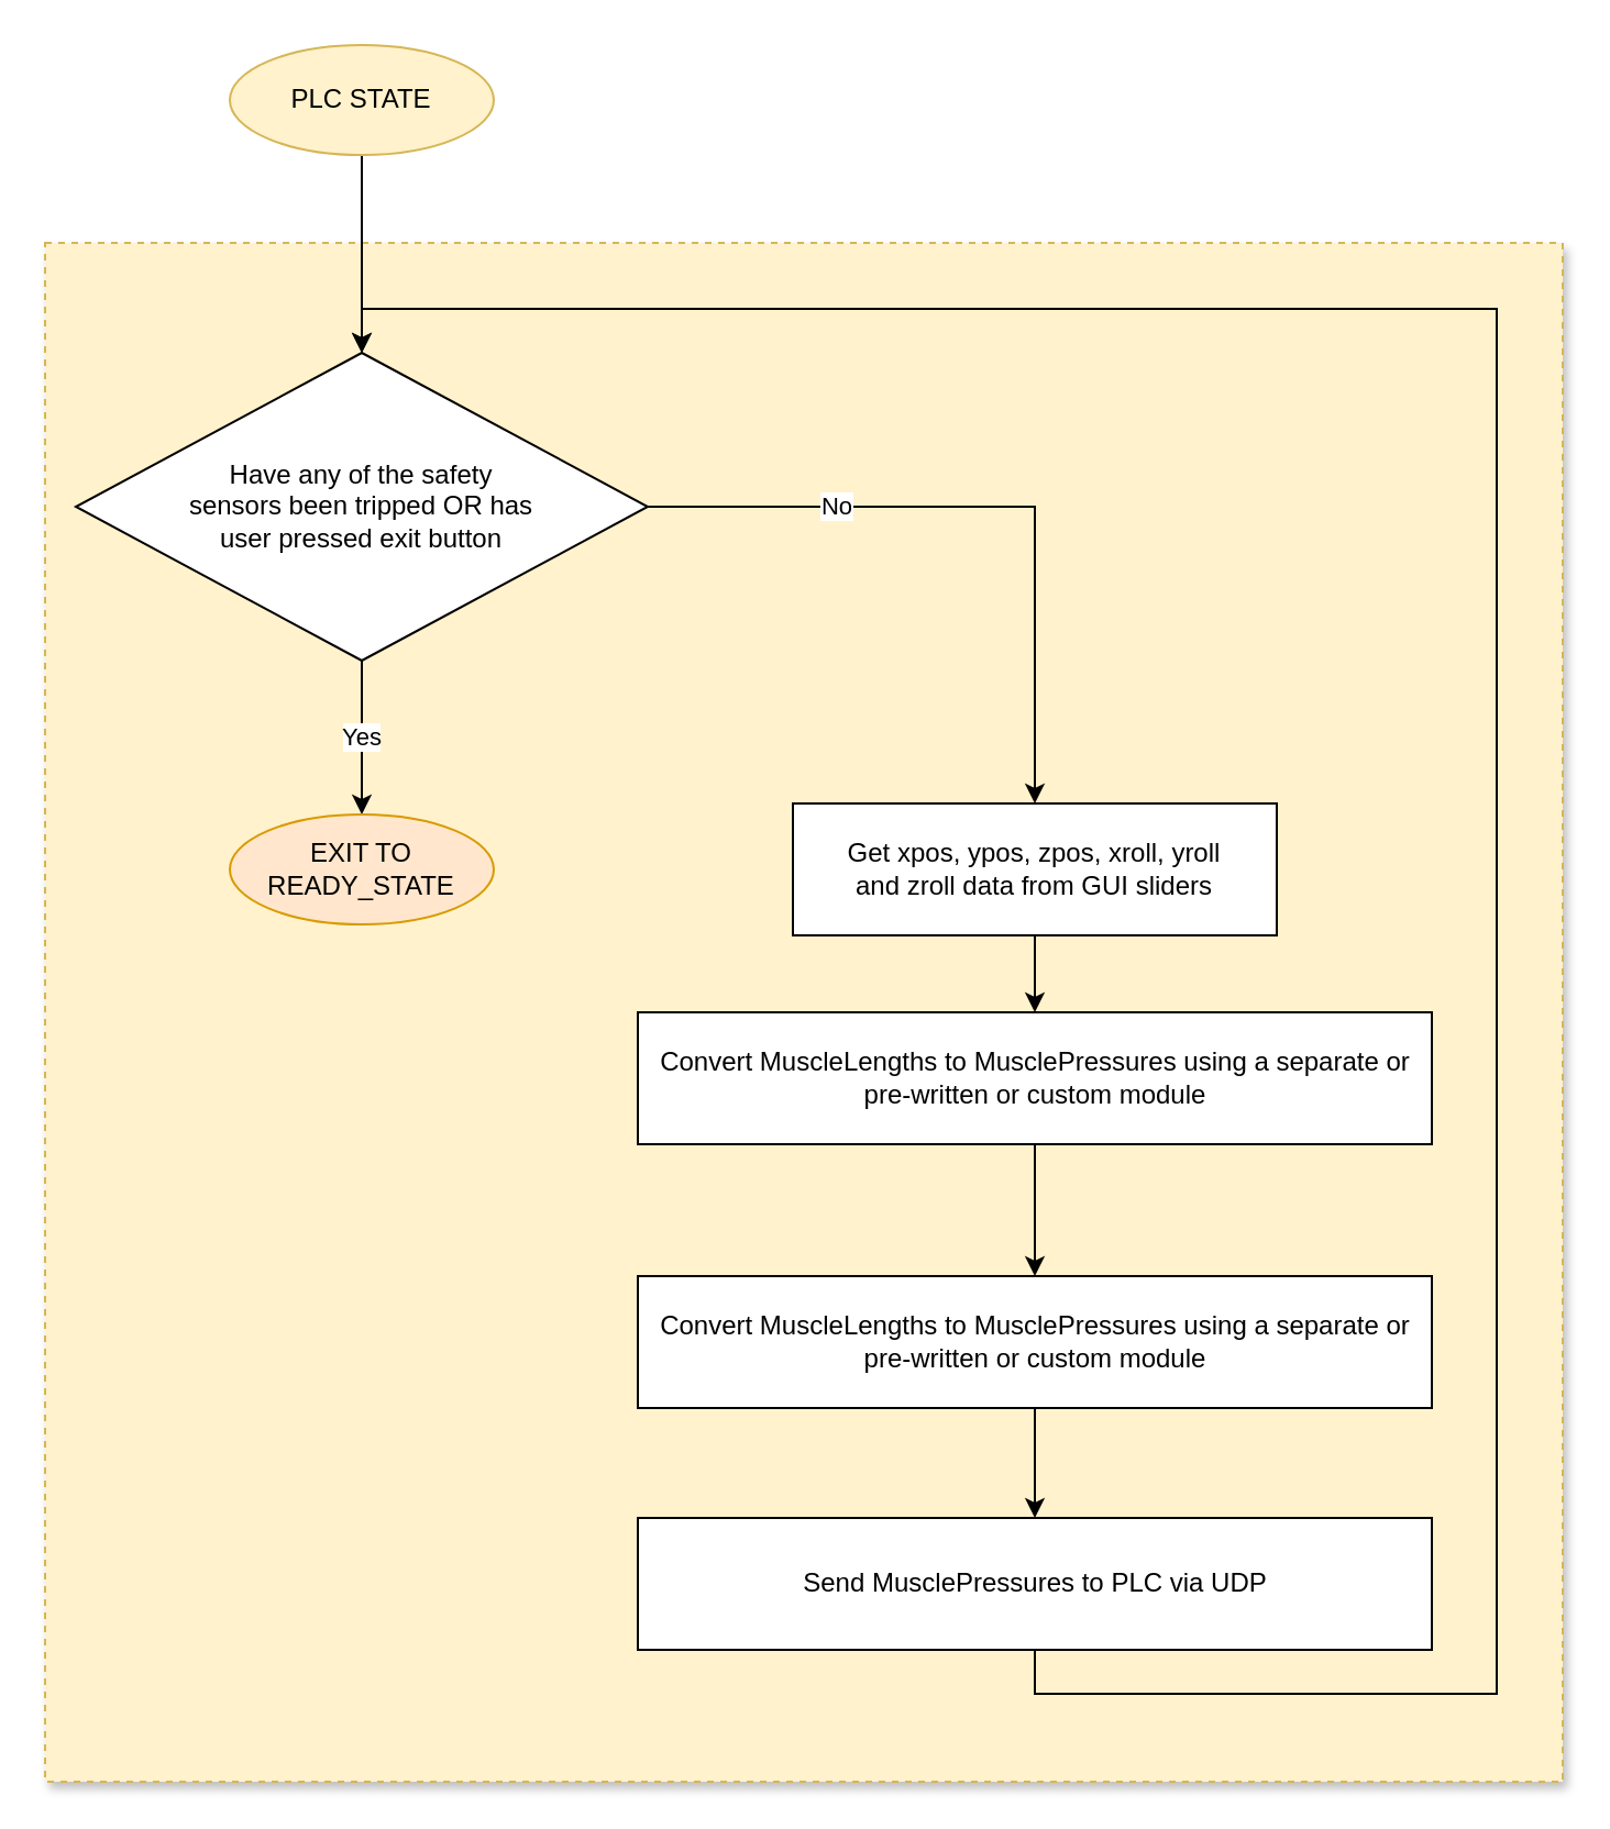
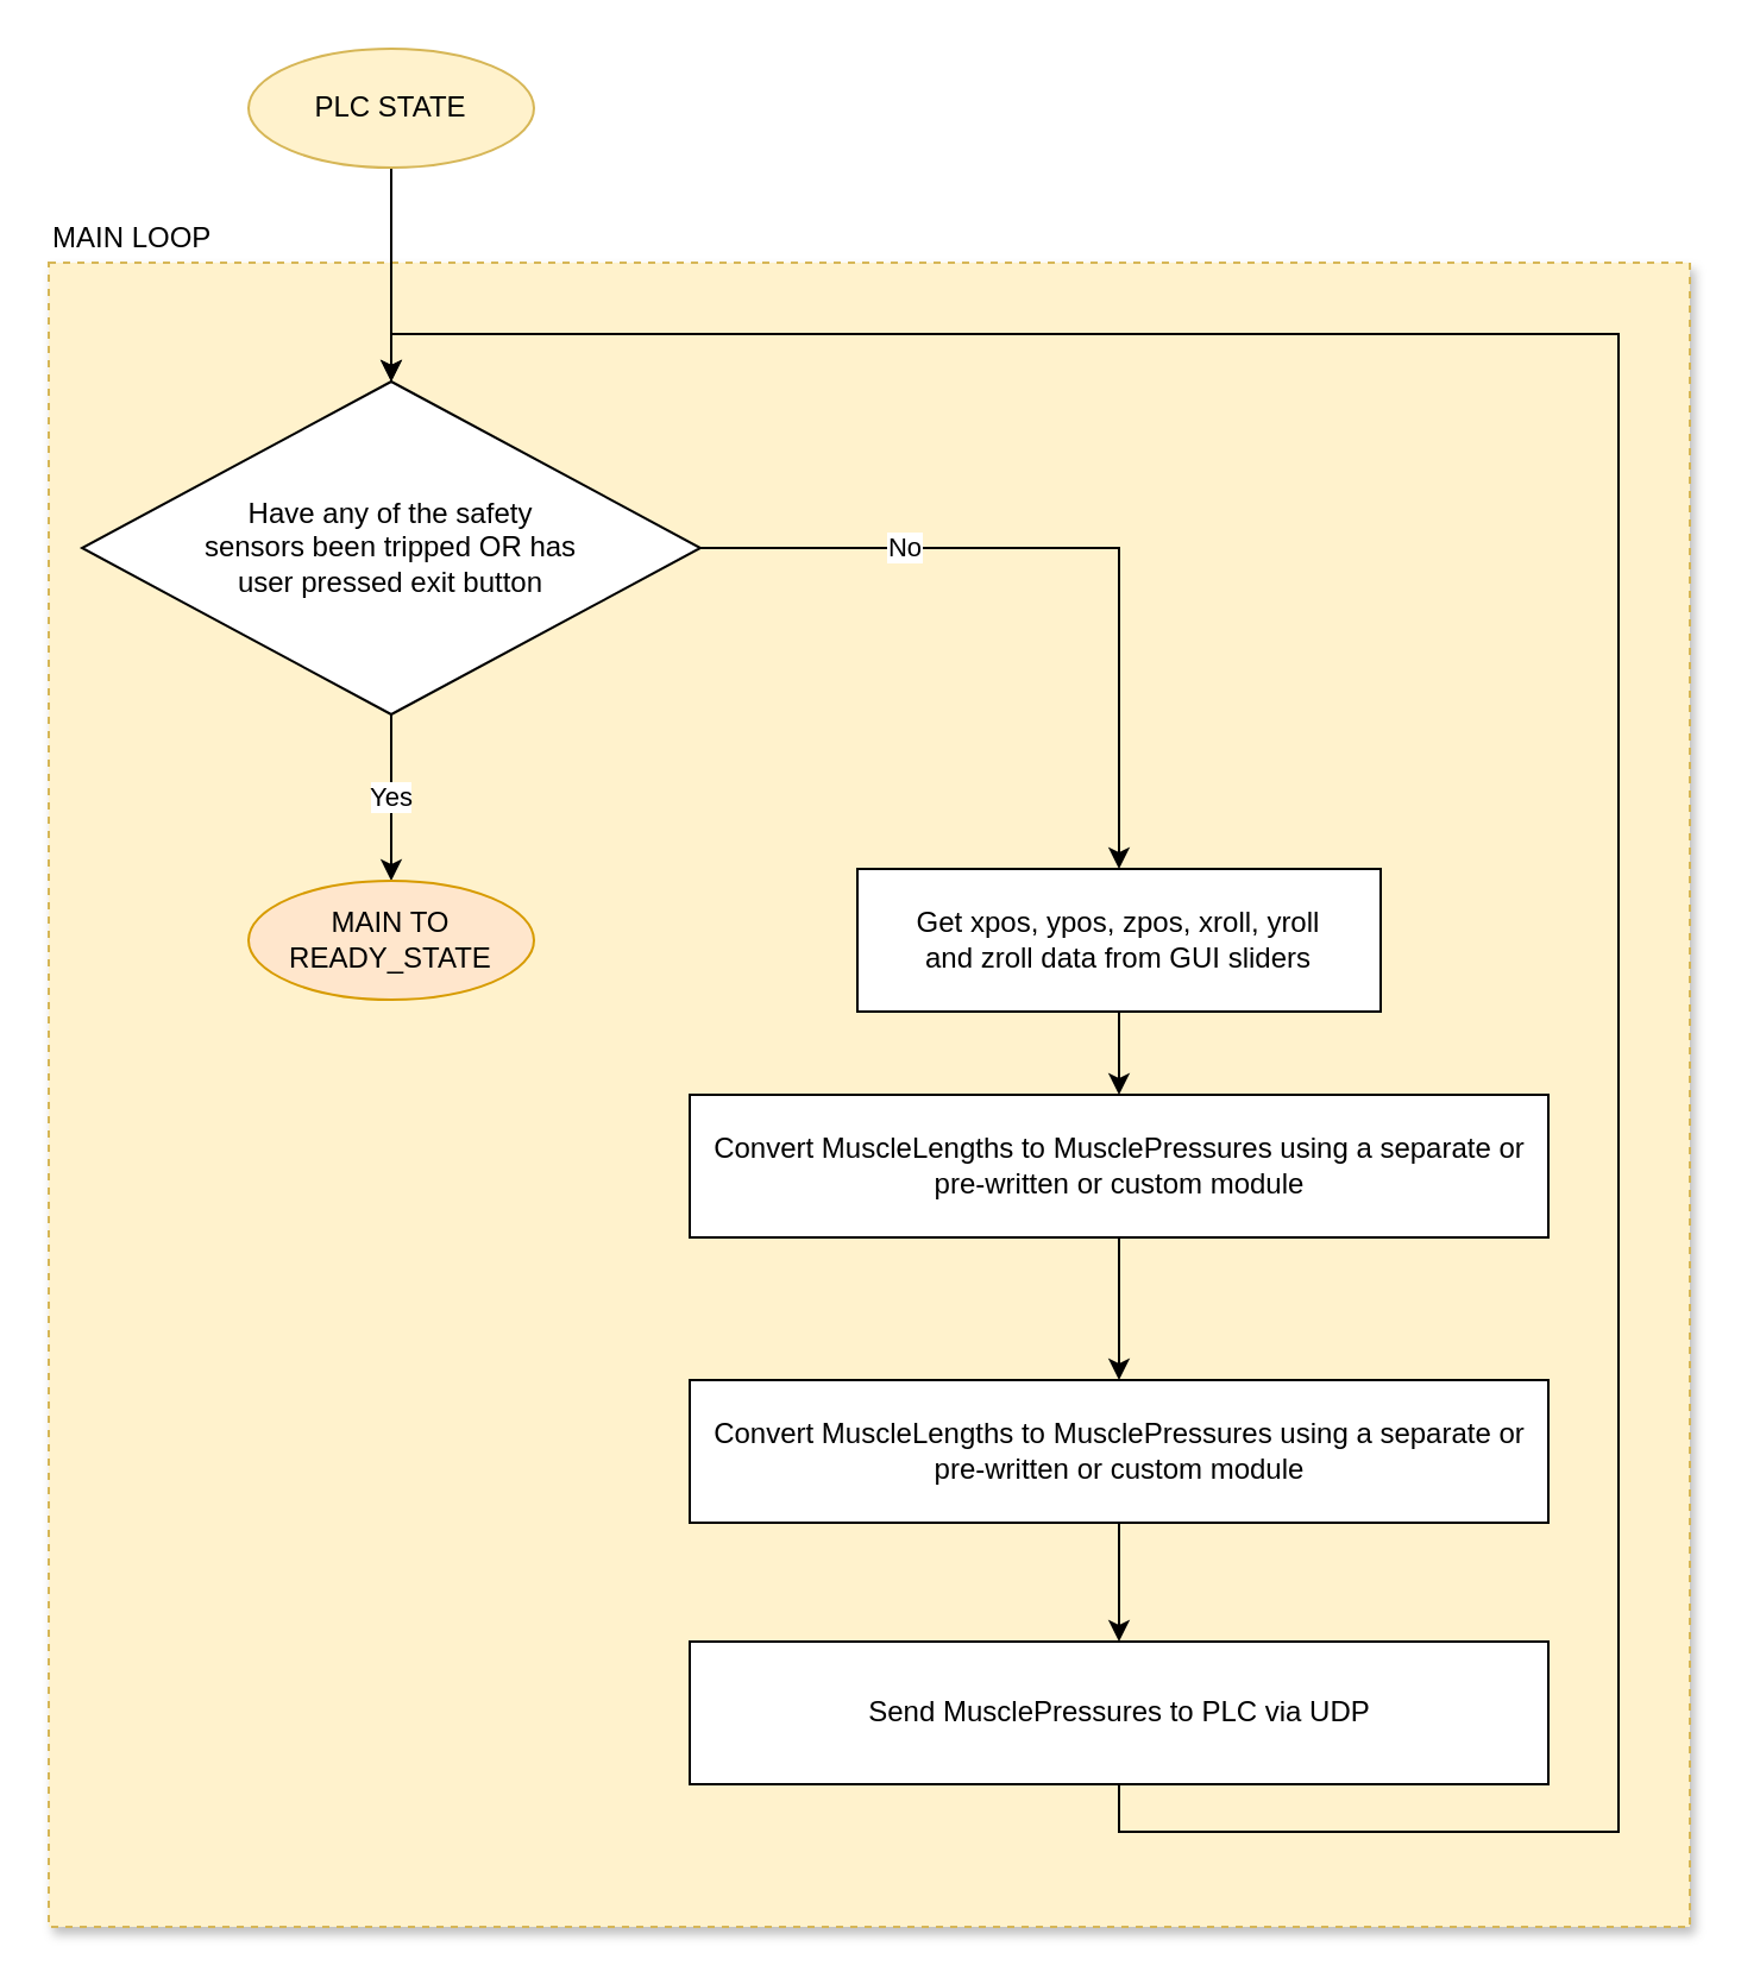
+ <mxCell id="3" value="MAIN LOOP" style="text;html=1;strokeColor=none;fillColor=none;align=left;verticalAlign=middle;whiteSpace=wrap;rounded=0;shadow=1;dashed=1;" vertex="1" parent="1"><mxGeometry x="20" y="90" width="159" height="20" as="geometry" /></mxCell>
- <mxCell id="9" value="EXIT TO READY_STATE" style="ellipse;whiteSpace=wrap;html=1;fillColor=#ffe6cc;strokeColor=#d79b00;" vertex="1" parent="1"><mxGeometry x="104" y="370" width="120" height="50" as="geometry" /></mxCell>
+ <mxCell id="9" value="MAIN TO READY_STATE" style="ellipse;whiteSpace=wrap;html=1;fillColor=#ffe6cc;strokeColor=#d79b00;" vertex="1" parent="1"><mxGeometry x="104" y="370" width="120" height="50" as="geometry" /></mxCell>
